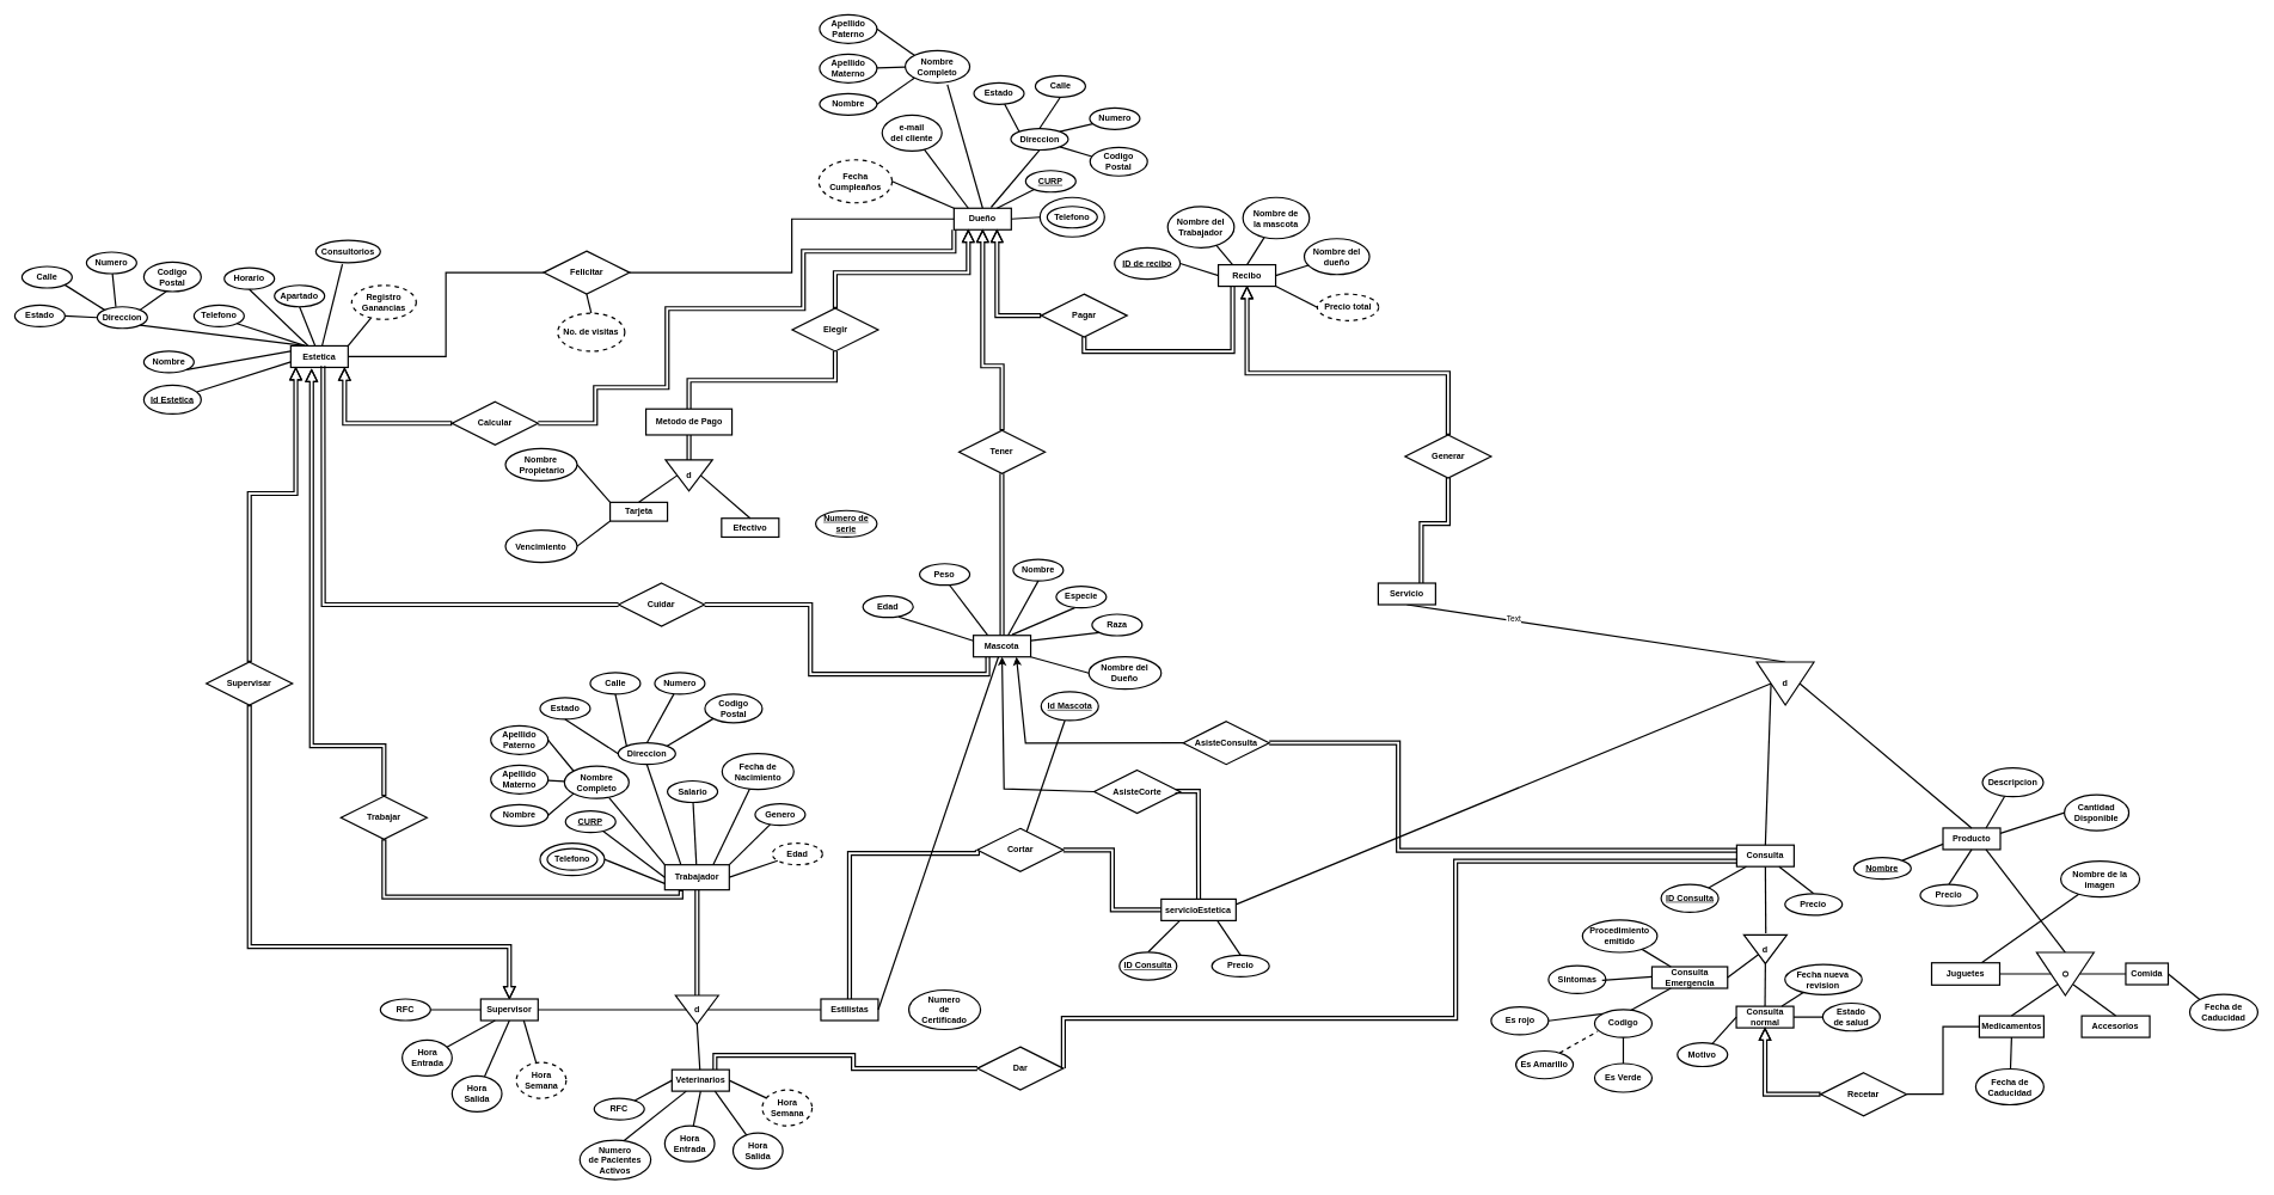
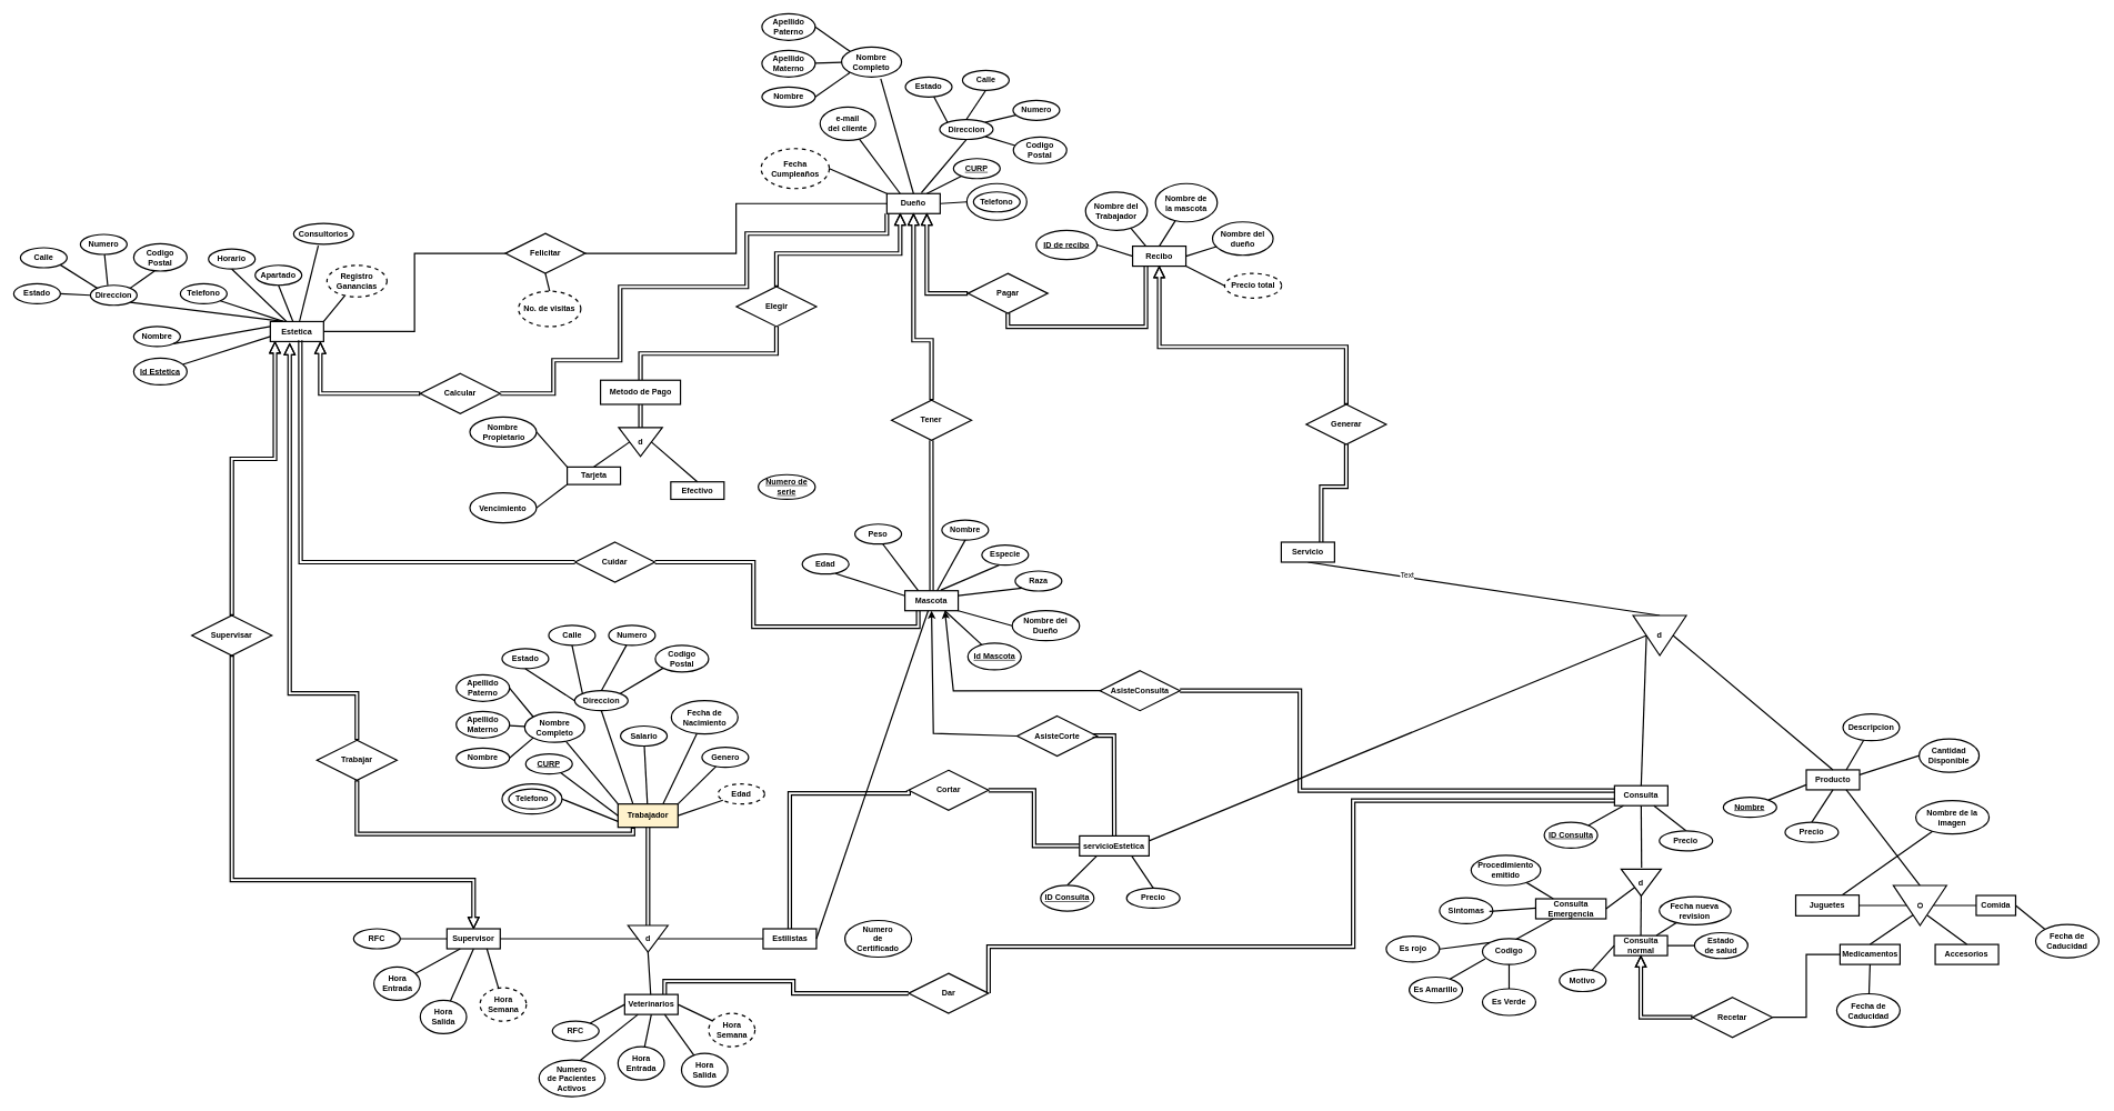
- <mxCell id="100" style="rounded=0;orthogonalLoop=1;jettySize=auto;html=1;strokeWidth=2;endArrow=none;endFill=0;" edge="1" parent="1" source="101" target="259"><mxGeometry relative="1" as="geometry" /></mxCell>
+ <mxCell id="100" style="rounded=0;orthogonalLoop=1;jettySize=auto;html=1;entryX=0.75;entryY=1;entryDx=0;entryDy=0;strokeWidth=2;endArrow=none;endFill=0;" edge="1" parent="1" source="101" target="2"><mxGeometry relative="1" as="geometry" /></mxCell>
- <mxCell id="66" value="Trabajador" style="rounded=0;whiteSpace=wrap;html=1;strokeWidth=2;fontStyle=1" vertex="1" parent="1"><mxGeometry x="926.75" y="1205.87" width="90" height="35" as="geometry" /></mxCell>
+ <mxCell id="66" value="Trabajador" style="rounded=0;whiteSpace=wrap;html=1;strokeWidth=2;fontStyle=1;fillColor=#fff2cc;" vertex="1" parent="1"><mxGeometry x="926.75" y="1205.87" width="90" height="35" as="geometry" /></mxCell>
- <mxCell id="167" value="" style="endArrow=none;html=1;rounded=0;exitX=0.762;exitY=0.072;exitDx=0;exitDy=0;fontStyle=1;strokeWidth=2;entryX=0.053;entryY=0.782;entryDx=0;entryDy=0;entryPerimeter=0;exitPerimeter=0;dashed=1;" edge="1" parent="1" source="161" target="164"><mxGeometry width="50" height="50" relative="1" as="geometry"><mxPoint x="2143.26" y="1598.19" as="sourcePoint" /><mxPoint x="2313.26" y="1450.69" as="targetPoint" /></mxGeometry></mxCell>
+ <mxCell id="167" value="" style="endArrow=none;html=1;rounded=0;exitX=0.762;exitY=0.072;exitDx=0;exitDy=0;fontStyle=1;strokeWidth=2;entryX=0.053;entryY=0.782;entryDx=0;entryDy=0;entryPerimeter=0;exitPerimeter=0;" edge="1" parent="1" source="161" target="164"><mxGeometry width="50" height="50" relative="1" as="geometry"><mxPoint x="2143.26" y="1598.19" as="sourcePoint" /><mxPoint x="2313.26" y="1450.69" as="targetPoint" /></mxGeometry></mxCell>
